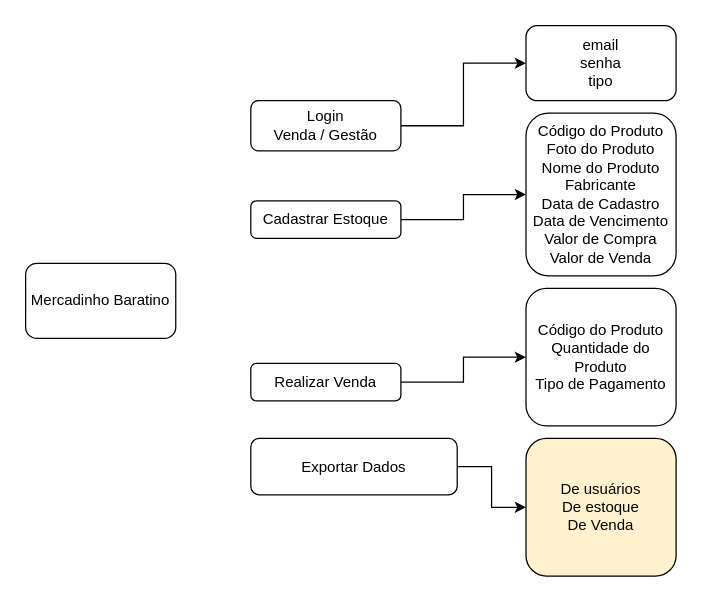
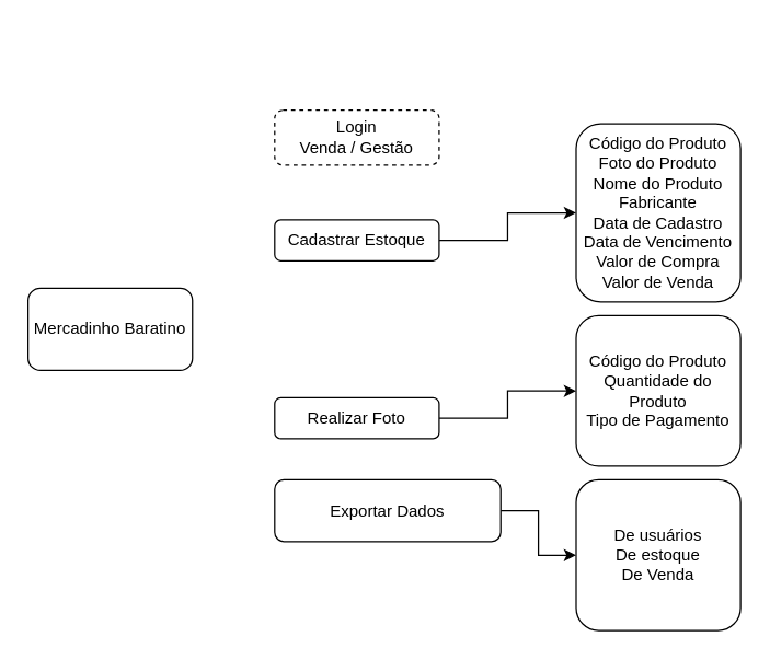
- <mxCell id="11" value="email&lt;div&gt;senha&lt;/div&gt;&lt;div&gt;tipo&lt;/div&gt;" style="rounded=1;whiteSpace=wrap;html=1;" vertex="1" parent="1"><mxGeometry x="420" y="20" width="120" height="60" as="geometry" /></mxCell>
- <mxCell id="3" style="edgeStyle=orthogonalEdgeStyle;rounded=0;orthogonalLoop=1;jettySize=auto;html=1;entryX=0;entryY=0.5;entryDx=0;entryDy=0;" edge="1" parent="1" source="4" target="11"><mxGeometry relative="1" as="geometry" /></mxCell>
- <mxCell id="4" value="Login&lt;br&gt;Venda / Gestão" style="rounded=1;whiteSpace=wrap;html=1;" vertex="1" parent="1"><mxGeometry x="200" y="80" width="120" height="40" as="geometry" /></mxCell>
+ <mxCell id="4" value="Login&lt;br&gt;Venda / Gestão" style="rounded=1;whiteSpace=wrap;html=1;dashed=1;" vertex="1" parent="1"><mxGeometry x="200" y="80" width="120" height="40" as="geometry" /></mxCell>
- <mxCell id="8" value="Realizar Venda" style="rounded=1;whiteSpace=wrap;html=1;" vertex="1" parent="1"><mxGeometry x="200" y="290" width="120" height="30" as="geometry" /></mxCell>
+ <mxCell id="8" value="Realizar Foto" style="rounded=1;whiteSpace=wrap;html=1;" vertex="1" parent="1"><mxGeometry x="200" y="290" width="120" height="30" as="geometry" /></mxCell>
- <mxCell id="14" value="De usuários&lt;div&gt;De estoque&lt;/div&gt;&lt;div&gt;De Venda&lt;/div&gt;" style="rounded=1;whiteSpace=wrap;html=1;fillColor=#fff2cc;" vertex="1" parent="1"><mxGeometry x="420" y="350" width="120" height="110" as="geometry" /></mxCell>
+ <mxCell id="14" value="De usuários&lt;div&gt;De estoque&lt;/div&gt;&lt;div&gt;De Venda&lt;/div&gt;" style="rounded=1;whiteSpace=wrap;html=1;" vertex="1" parent="1"><mxGeometry x="420" y="350" width="120" height="110" as="geometry" /></mxCell>
